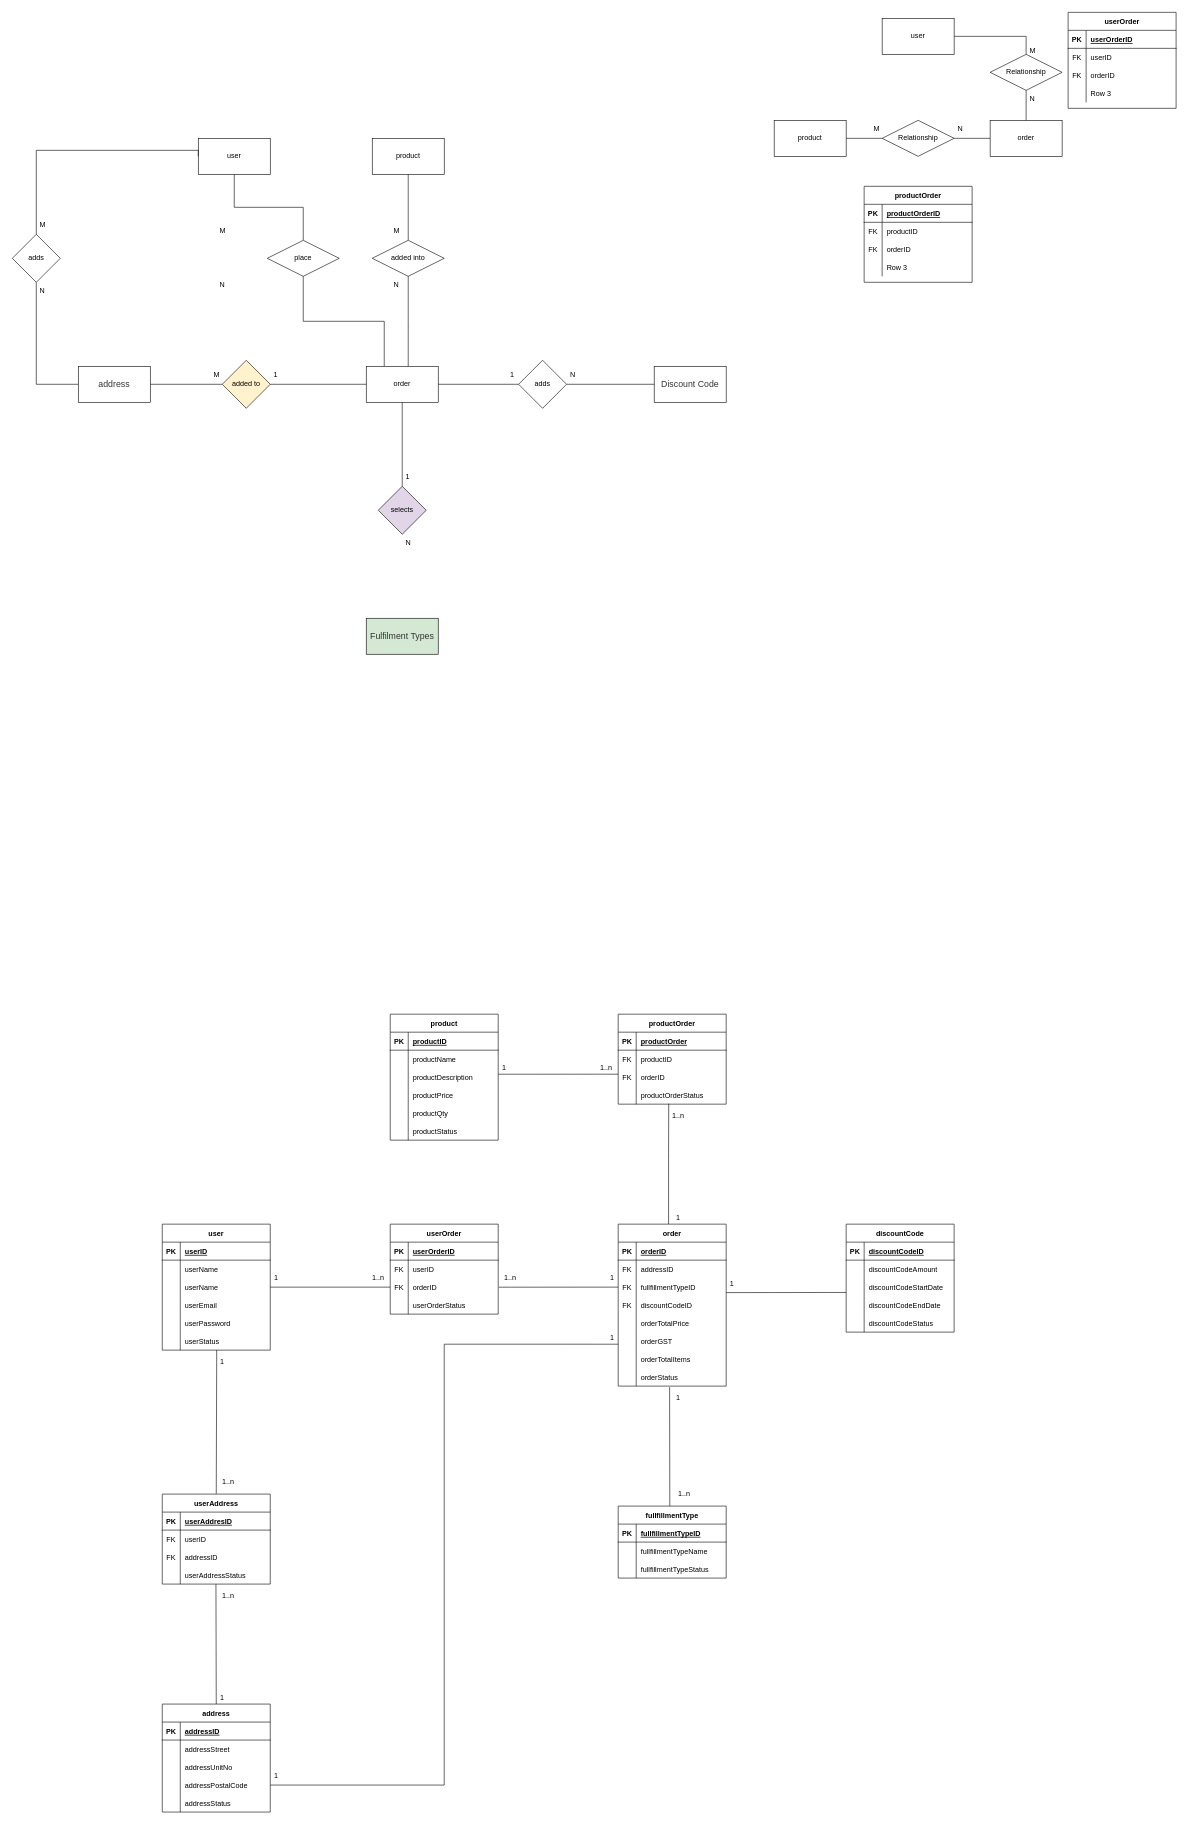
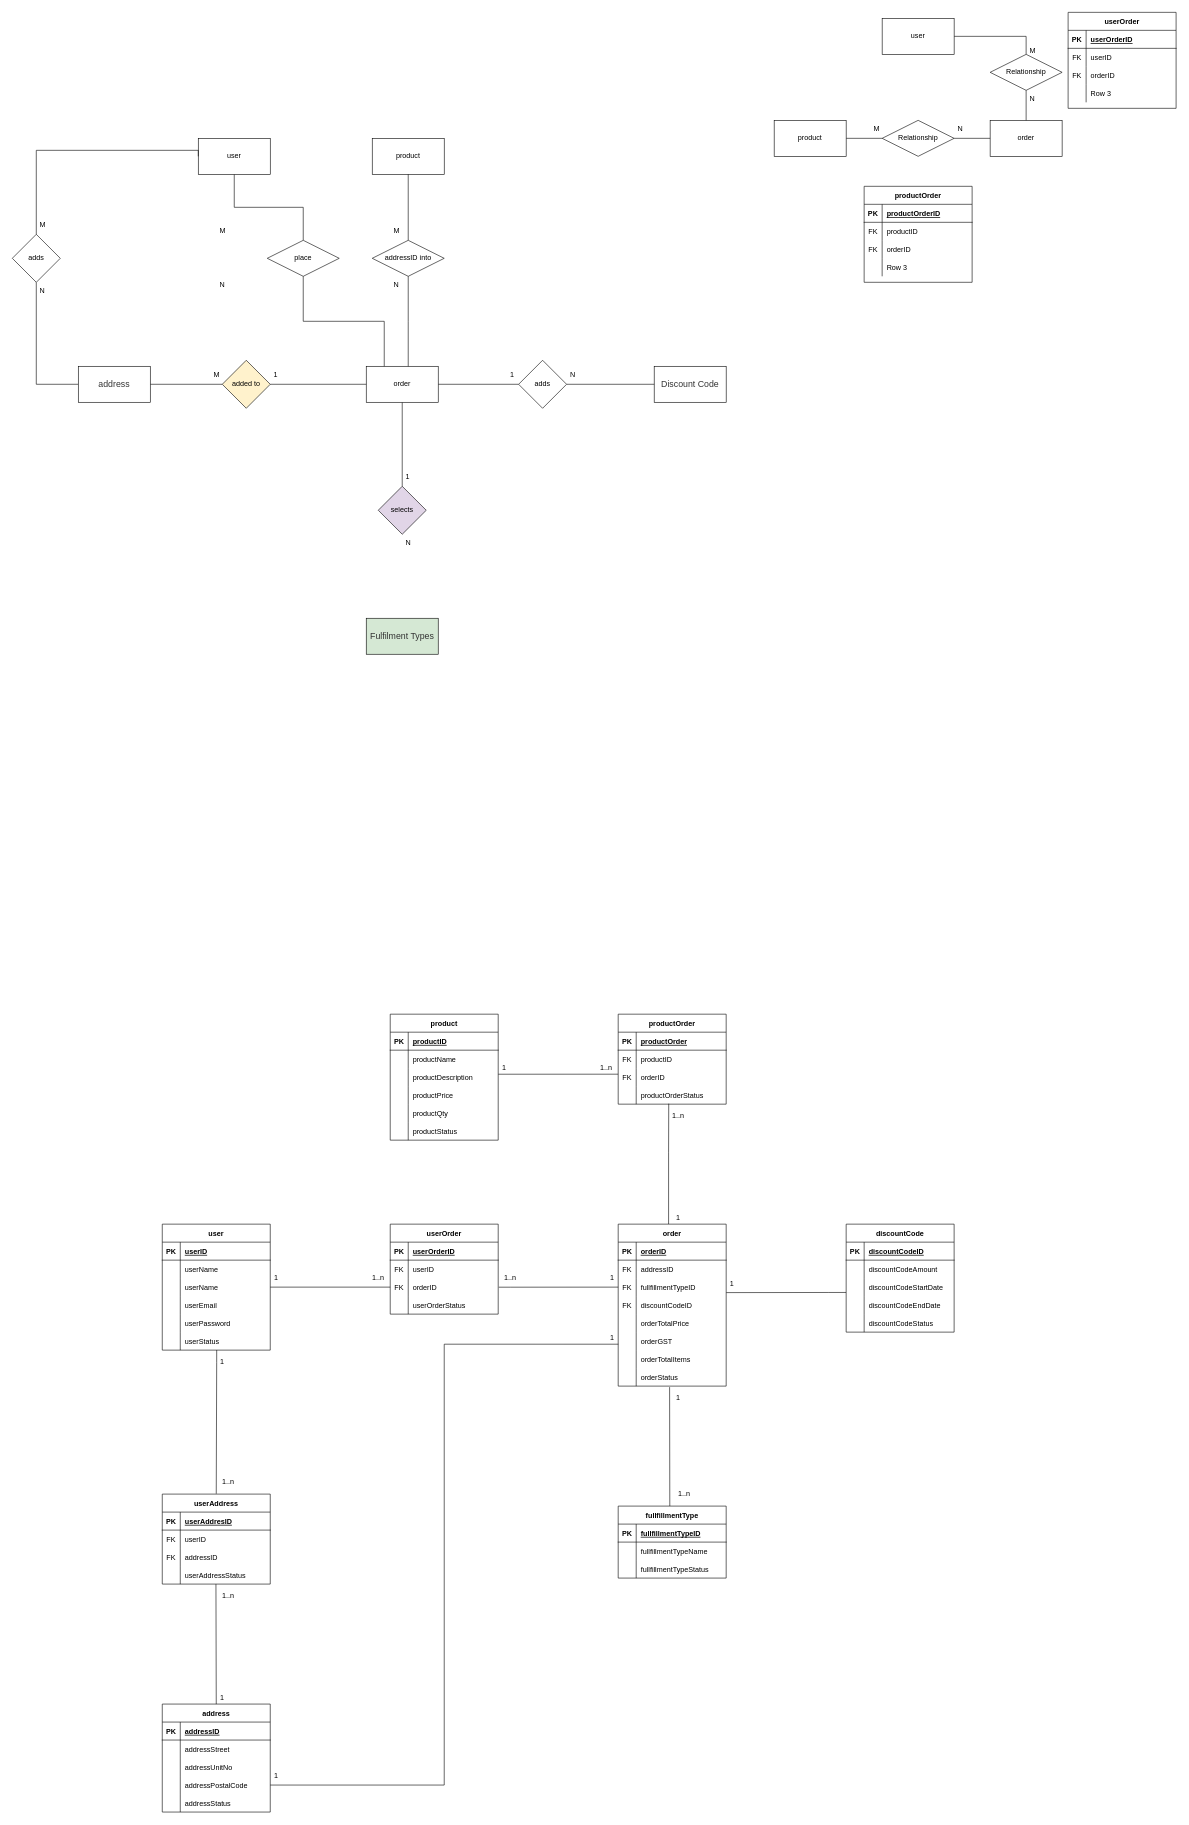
- <mxCell id="194" value="added into" style="shape=rhombus;perimeter=rhombusPerimeter;whiteSpace=wrap;html=1;align=center;" vertex="1" parent="1"><mxGeometry x="620" y="400" width="120" height="60" as="geometry" /></mxCell>
+ <mxCell id="194" value="addressID into" style="shape=rhombus;perimeter=rhombusPerimeter;whiteSpace=wrap;html=1;align=center;" vertex="1" parent="1"><mxGeometry x="620" y="400" width="120" height="60" as="geometry" /></mxCell>
